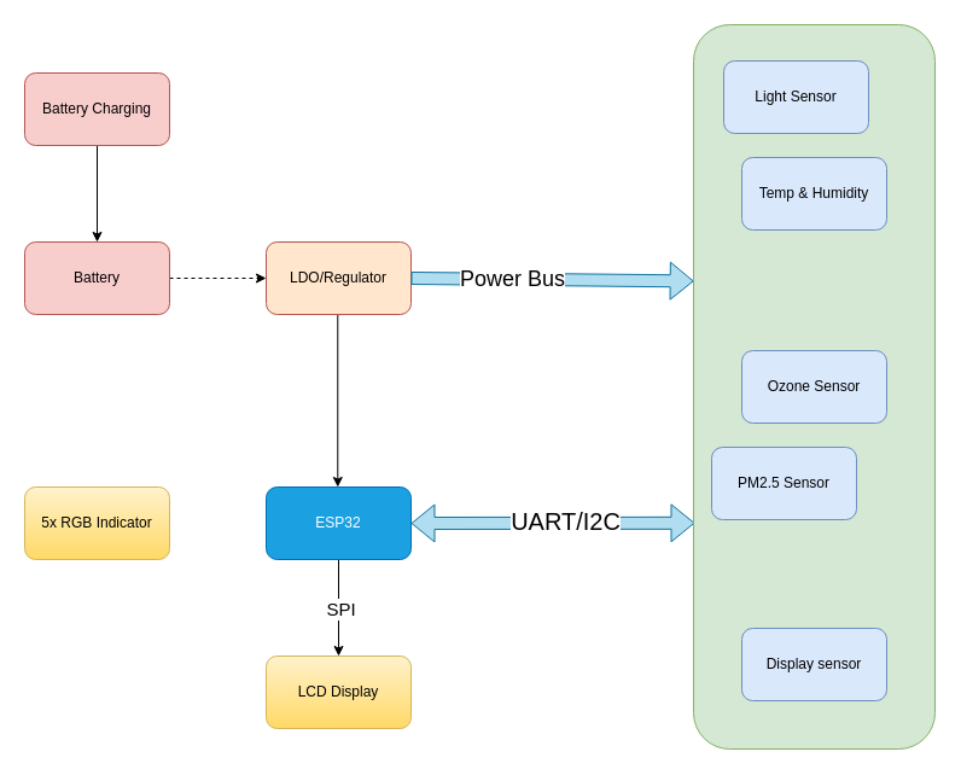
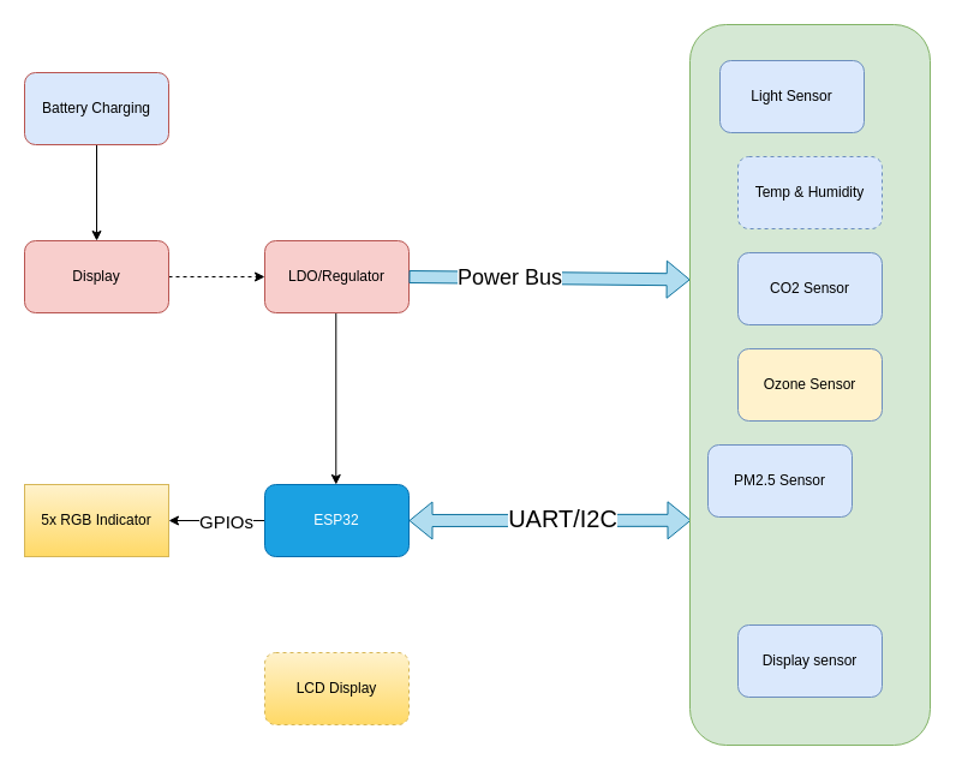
- <mxCell id="12" value="Battery Charging" style="whiteSpace=wrap;html=1;rounded=1;fillColor=#f8cecc;strokeColor=#b85450;" vertex="1" parent="1"><mxGeometry x="20" y="60" width="120" height="60" as="geometry" /></mxCell>
+ <mxCell id="12" value="Battery Charging" style="whiteSpace=wrap;html=1;rounded=1;fillColor=#dae8fc;strokeColor=#b85450;" vertex="1" parent="1"><mxGeometry x="20" y="60" width="120" height="60" as="geometry" /></mxCell>
- <mxCell id="22" value="Temp &amp;amp; Humidity" style="rounded=1;whiteSpace=wrap;html=1;fillColor=#dae8fc;strokeColor=#6c8ebf;" vertex="1" parent="19"><mxGeometry x="40" y="110" width="120" height="60" as="geometry" /></mxCell>
+ <mxCell id="22" value="Temp &amp;amp; Humidity" style="rounded=1;whiteSpace=wrap;html=1;fillColor=#dae8fc;strokeColor=#6c8ebf;dashed=1;" vertex="1" parent="19"><mxGeometry x="40" y="110" width="120" height="60" as="geometry" /></mxCell>
- <mxCell id="8" value="Battery" style="rounded=1;whiteSpace=wrap;html=1;fillColor=#f8cecc;strokeColor=#b85450;" vertex="1" parent="1"><mxGeometry x="20" y="200" width="120" height="60" as="geometry" /></mxCell>
+ <mxCell id="8" value="Display" style="rounded=1;whiteSpace=wrap;html=1;fillColor=#f8cecc;strokeColor=#b85450;" vertex="1" parent="1"><mxGeometry x="20" y="200" width="120" height="60" as="geometry" /></mxCell>
- <mxCell id="10" value="LDO/Regulator" style="whiteSpace=wrap;html=1;rounded=1;fillColor=#ffe6cc;strokeColor=#b85450;" vertex="1" parent="1"><mxGeometry x="220" y="200" width="120" height="60" as="geometry" /></mxCell>
+ <mxCell id="10" value="LDO/Regulator" style="whiteSpace=wrap;html=1;rounded=1;fillColor=#f8cecc;strokeColor=#b85450;" vertex="1" parent="1"><mxGeometry x="220" y="200" width="120" height="60" as="geometry" /></mxCell>
+ <mxCell id="23" value="CO2 Sensor" style="rounded=1;whiteSpace=wrap;html=1;fillColor=#dae8fc;strokeColor=#6c8ebf;" vertex="1" parent="19"><mxGeometry x="40" y="190" width="120" height="60" as="geometry" /></mxCell>
- <mxCell id="24" value="Ozone Sensor" style="rounded=1;whiteSpace=wrap;html=1;fillColor=#dae8fc;strokeColor=#6c8ebf;" vertex="1" parent="19"><mxGeometry x="40" y="270" width="120" height="60" as="geometry" /></mxCell>
+ <mxCell id="24" value="Ozone Sensor" style="rounded=1;whiteSpace=wrap;html=1;fillColor=#fff2cc;strokeColor=#6c8ebf;" vertex="1" parent="19"><mxGeometry x="40" y="270" width="120" height="60" as="geometry" /></mxCell>
- <mxCell id="13" value="5x RGB Indicator" style="whiteSpace=wrap;html=1;rounded=1;fillColor=#fff2cc;gradientColor=#ffd966;strokeColor=#d6b656;" vertex="1" parent="1"><mxGeometry x="20" y="403" width="120" height="60" as="geometry" /></mxCell>
+ <mxCell id="13" value="5x RGB Indicator" style="whiteSpace=wrap;html=1;fillColor=#fff2cc;gradientColor=#ffd966;strokeColor=#d6b656;rounded=0;" vertex="1" parent="1"><mxGeometry x="20" y="403" width="120" height="60" as="geometry" /></mxCell>
+ <mxCell id="2" value="" style="edgeStyle=orthogonalEdgeStyle;rounded=0;orthogonalLoop=1;jettySize=auto;html=1;" edge="1" parent="1" source="6" target="13"><mxGeometry relative="1" as="geometry" /></mxCell>
+ <mxCell id="3" value="&lt;font style=&quot;font-size: 15px;&quot;&gt;GPIOs&lt;/font&gt;" style="edgeLabel;html=1;align=center;verticalAlign=middle;resizable=0;points=[];" vertex="1" connectable="0" parent="2"><mxGeometry x="-0.2" relative="1" as="geometry"><mxPoint x="-1" as="offset" /></mxGeometry></mxCell>
- <mxCell id="4" value="" style="edgeStyle=orthogonalEdgeStyle;rounded=0;orthogonalLoop=1;jettySize=auto;html=1;" edge="1" parent="1" source="6" target="14"><mxGeometry relative="1" as="geometry" /></mxCell>
- <mxCell id="5" value="SPI" style="edgeLabel;html=1;align=center;verticalAlign=middle;resizable=0;points=[];fontSize=15;" vertex="1" connectable="0" parent="4"><mxGeometry x="0.007" y="1" relative="1" as="geometry"><mxPoint as="offset" /></mxGeometry></mxCell>
- <mxCell id="14" value="LCD Display" style="whiteSpace=wrap;html=1;rounded=1;fillColor=#fff2cc;gradientColor=#ffd966;strokeColor=#d6b656;" vertex="1" parent="1"><mxGeometry x="220" y="543" width="120" height="60" as="geometry" /></mxCell>
+ <mxCell id="14" value="LCD Display" style="whiteSpace=wrap;html=1;rounded=1;fillColor=#fff2cc;gradientColor=#ffd966;strokeColor=#d6b656;dashed=1;" vertex="1" parent="1"><mxGeometry x="220" y="543" width="120" height="60" as="geometry" /></mxCell>
